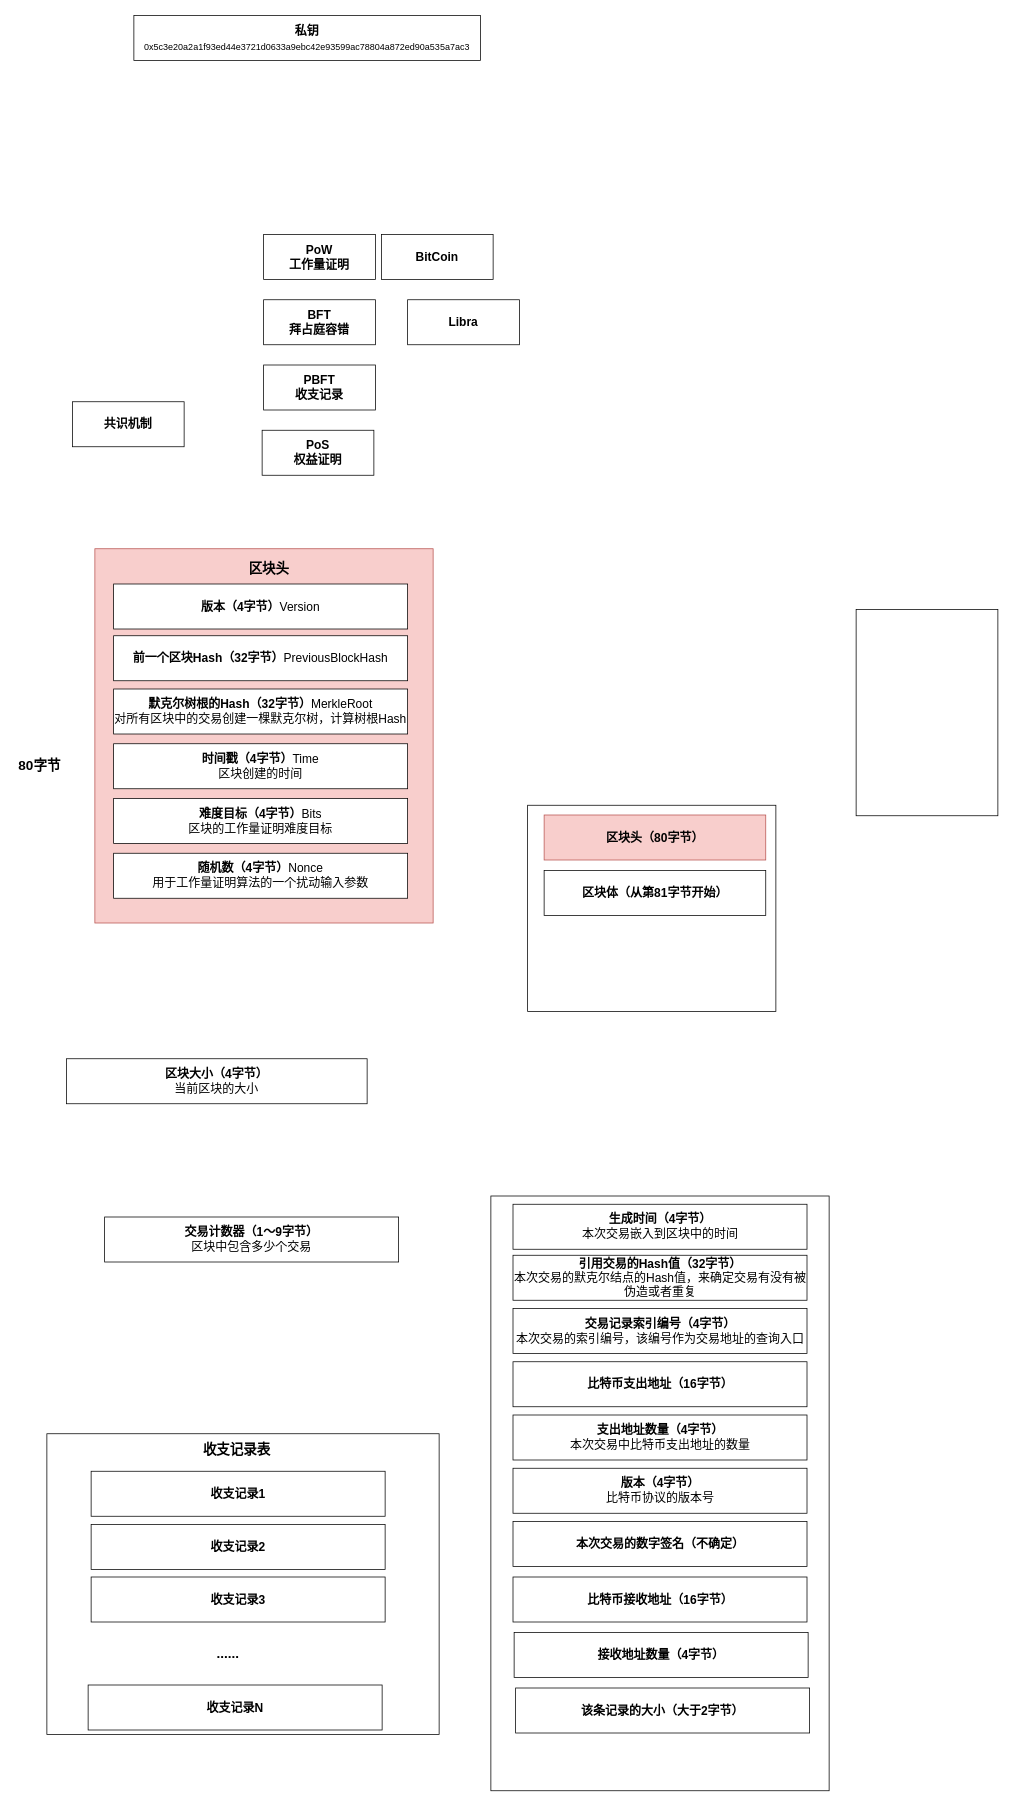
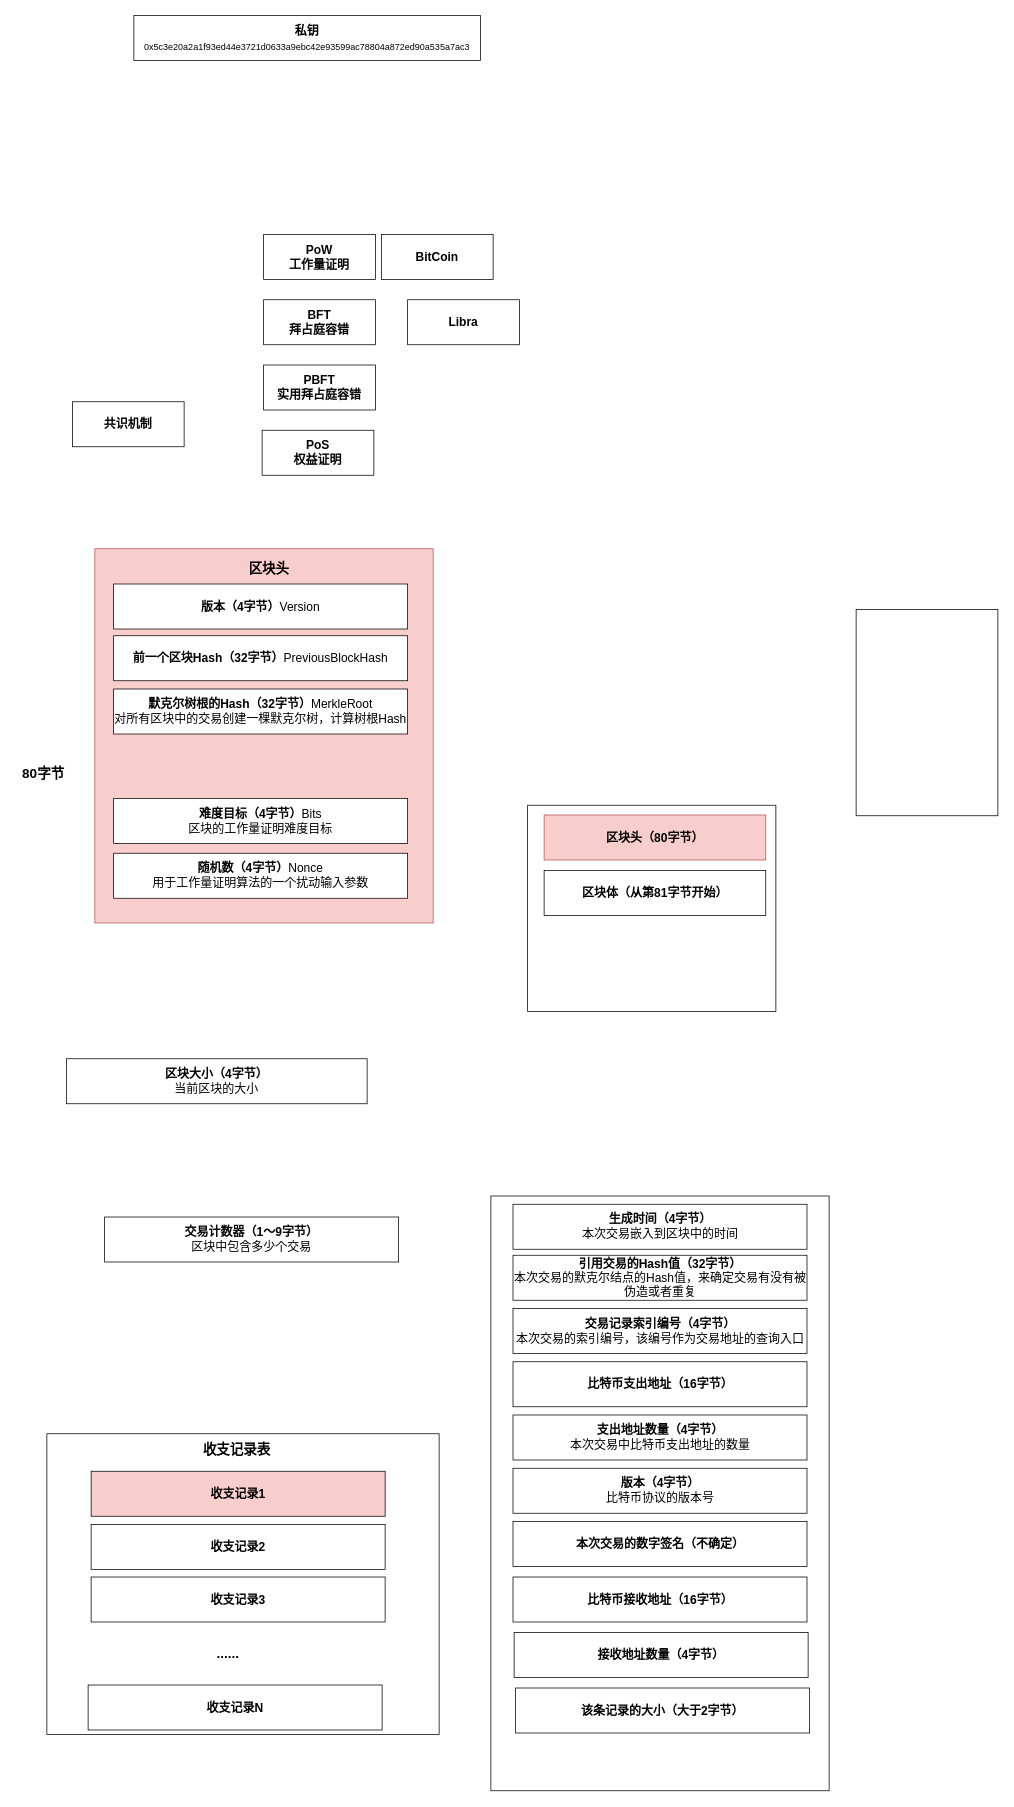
- <mxCell id="6" value="&lt;font style=&quot;font-size: 16px;&quot;&gt;&lt;b&gt;PBFT&lt;/b&gt;&lt;br&gt;&lt;span style=&quot;&quot;&gt;&lt;b&gt;收支记录&lt;/b&gt;&lt;/span&gt;&lt;br&gt;&lt;/font&gt;" style="rounded=0;whiteSpace=wrap;html=1;" vertex="1" parent="1"><mxGeometry x="351" y="486" width="149" height="60" as="geometry" /></mxCell>
+ <mxCell id="6" value="&lt;font style=&quot;font-size: 16px;&quot;&gt;&lt;b&gt;PBFT&lt;/b&gt;&lt;br&gt;&lt;span style=&quot;&quot;&gt;&lt;b&gt;实用拜占庭容错&lt;/b&gt;&lt;/span&gt;&lt;br&gt;&lt;/font&gt;" style="rounded=0;whiteSpace=wrap;html=1;" vertex="1" parent="1"><mxGeometry x="351" y="486" width="149" height="60" as="geometry" /></mxCell>
- <mxCell id="42" value="&lt;span style=&quot;font-size: 18px;&quot;&gt;&lt;b&gt;80字节&lt;/b&gt;&lt;/span&gt;" style="text;html=1;align=center;verticalAlign=middle;resizable=0;points=[];autosize=1;strokeColor=none;fillColor=none;" vertex="1" parent="1"><mxGeometry x="15" y="1004" width="74" height="34" as="geometry" /></mxCell>
+ <mxCell id="42" value="&lt;span style=&quot;font-size: 18px;&quot;&gt;&lt;b&gt;80字节&lt;/b&gt;&lt;/span&gt;" style="text;html=1;align=center;verticalAlign=middle;resizable=0;points=[];autosize=1;strokeColor=none;fillColor=none;" vertex="1" parent="1"><mxGeometry x="20" y="1014" width="74" height="34" as="geometry" /></mxCell>
- <mxCell id="19" value="&lt;font style=&quot;font-size: 16px;&quot;&gt;&lt;b&gt;时间戳（4字节）&lt;/b&gt;Time&lt;b&gt;&lt;br&gt;&lt;/b&gt;区块创建的时间&lt;br&gt;&lt;/font&gt;" style="rounded=0;whiteSpace=wrap;html=1;" vertex="1" parent="1"><mxGeometry x="151" y="991" width="392" height="60" as="geometry" /></mxCell>
- <mxCell id="22" value="&lt;font style=&quot;font-size: 16px;&quot;&gt;&lt;b&gt;收支记录1&lt;/b&gt;&lt;br&gt;&lt;/font&gt;" style="rounded=0;whiteSpace=wrap;html=1;" vertex="1" parent="1"><mxGeometry x="121" y="1961" width="392" height="60" as="geometry" /></mxCell>
+ <mxCell id="22" value="&lt;font style=&quot;font-size: 16px;&quot;&gt;&lt;b&gt;收支记录1&lt;/b&gt;&lt;br&gt;&lt;/font&gt;" style="rounded=0;whiteSpace=wrap;html=1;fillColor=#f8cecc;" vertex="1" parent="1"><mxGeometry x="121" y="1961" width="392" height="60" as="geometry" /></mxCell>
